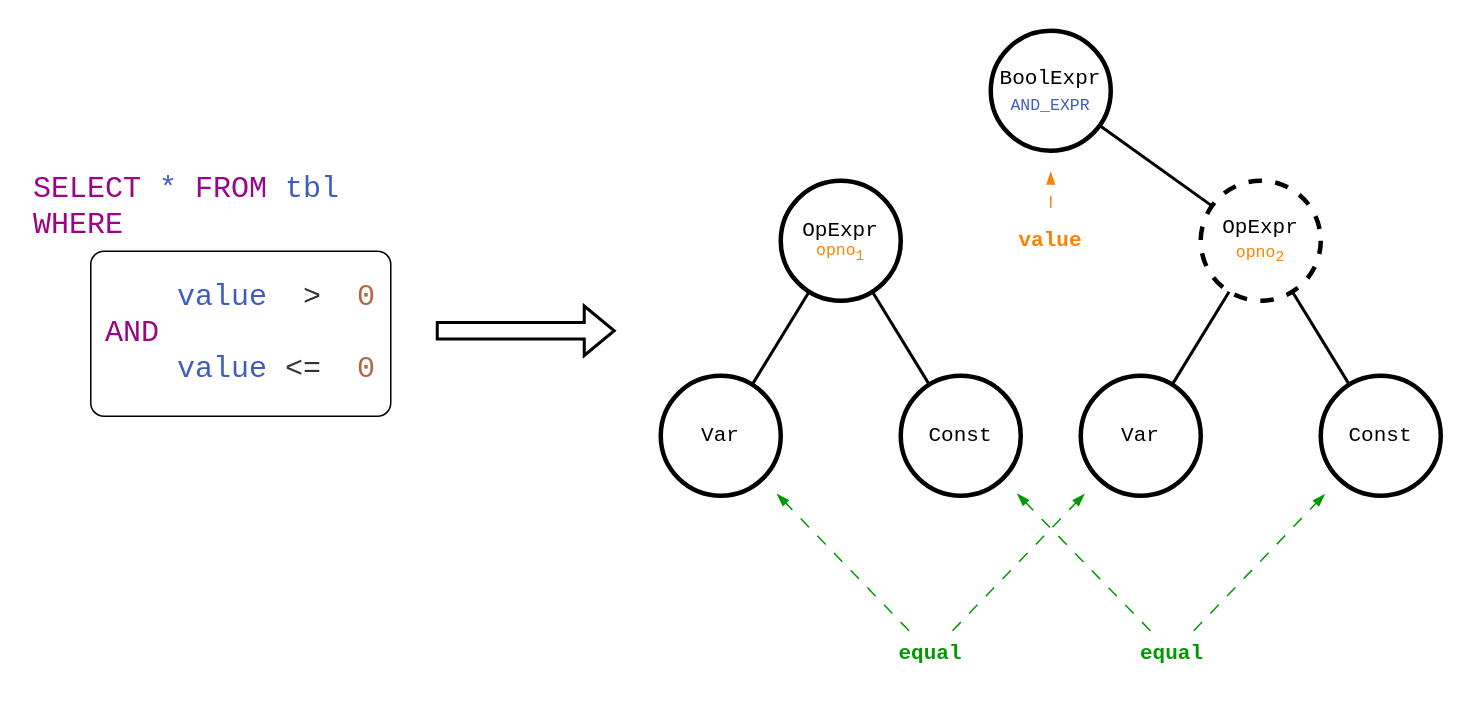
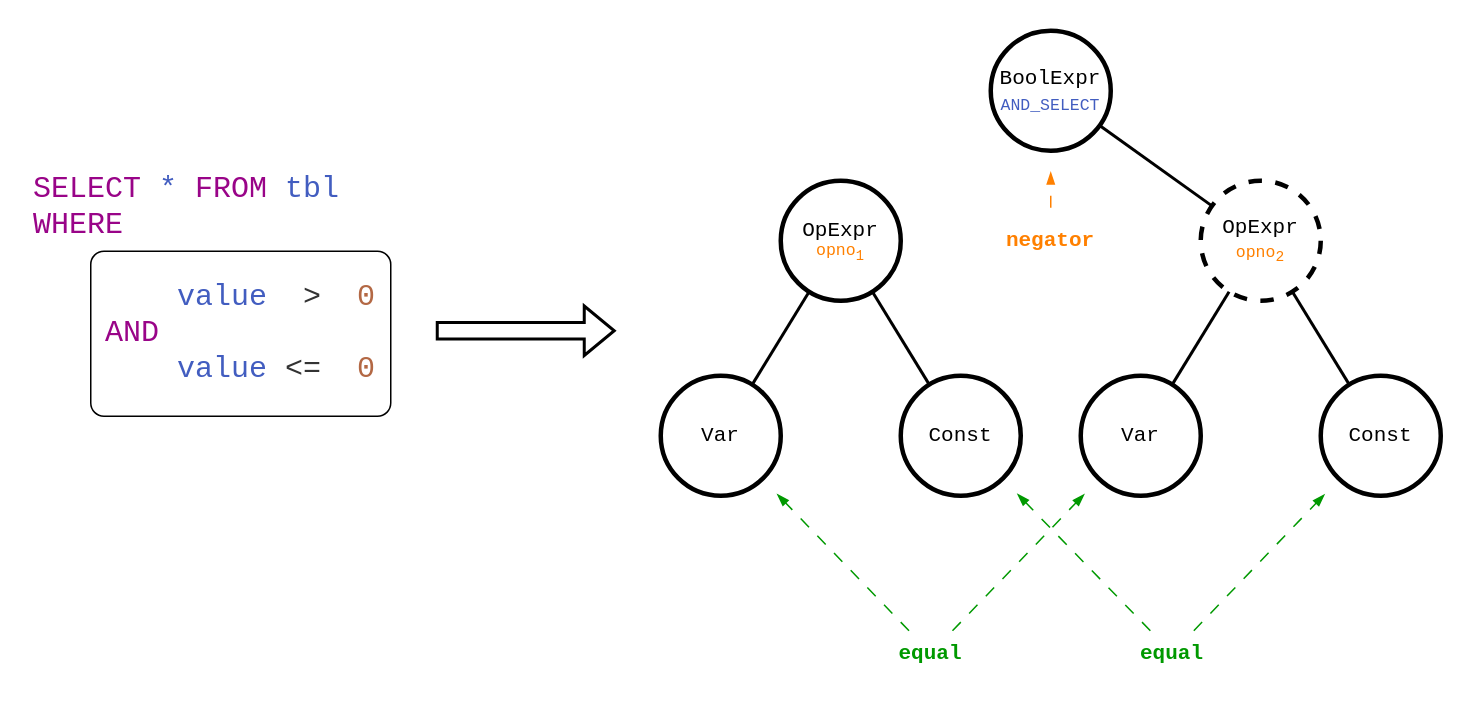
- <mxCell id="3" value="BoolExpr&lt;div style=&quot;&quot;&gt;&lt;font color=&quot;#425dc0&quot; style=&quot;font-size: 11px;&quot;&gt;AND_EXPR&lt;/font&gt;&lt;/div&gt;" style="ellipse;whiteSpace=wrap;html=1;aspect=fixed;fontFamily=Courier New;fontSize=14;strokeWidth=3;fillColor=none;" vertex="1" parent="1"><mxGeometry x="660" y="20" width="80" height="80" as="geometry" /></mxCell>
+ <mxCell id="3" value="BoolExpr&lt;div style=&quot;&quot;&gt;&lt;font color=&quot;#425dc0&quot; style=&quot;font-size: 11px;&quot;&gt;AND_SELECT&lt;/font&gt;&lt;/div&gt;" style="ellipse;whiteSpace=wrap;html=1;aspect=fixed;fontFamily=Courier New;fontSize=14;strokeWidth=3;fillColor=none;" vertex="1" parent="1"><mxGeometry x="660" y="20" width="80" height="80" as="geometry" /></mxCell>
- <mxCell id="21" value="value" style="text;html=1;align=center;verticalAlign=middle;whiteSpace=wrap;rounded=0;fontFamily=Courier New;fontSize=14;fontStyle=1;fontColor=#FF8000;" vertex="1" parent="1"><mxGeometry x="671" y="145" width="58" height="30" as="geometry" /></mxCell>
+ <mxCell id="21" value="negator" style="text;html=1;align=center;verticalAlign=middle;whiteSpace=wrap;rounded=0;fontFamily=Courier New;fontSize=14;fontStyle=1;fontColor=#FF8000;" vertex="1" parent="1"><mxGeometry x="671" y="145" width="58" height="30" as="geometry" /></mxCell>
